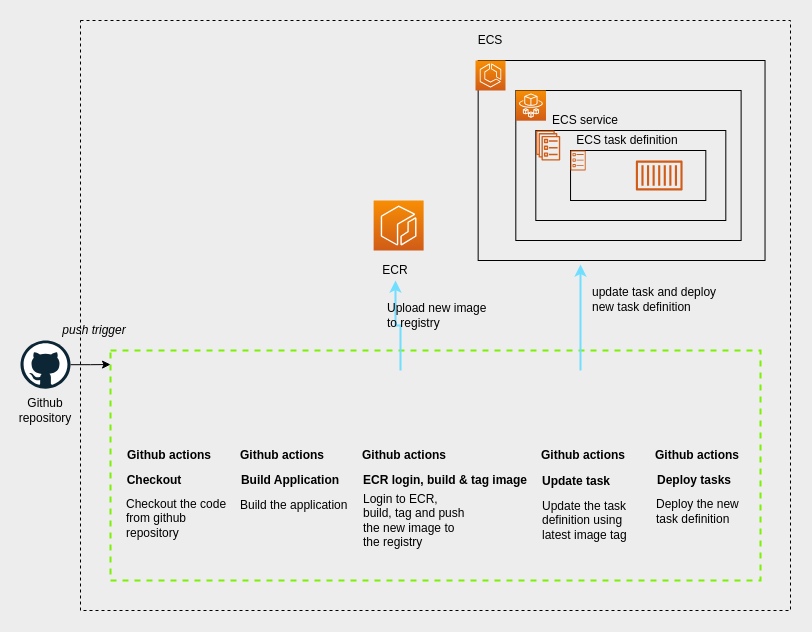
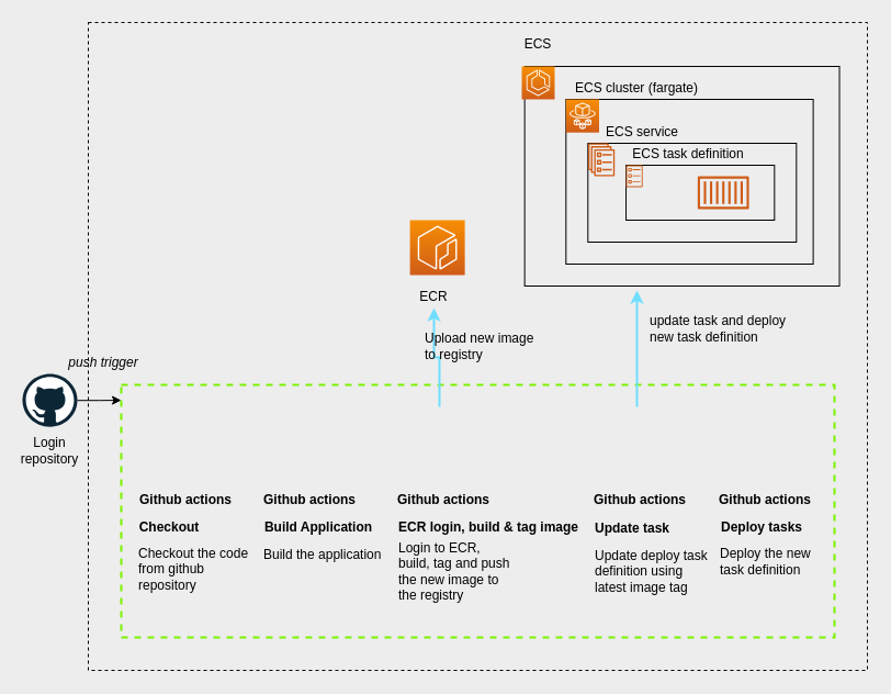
+ <mxCell id="42" value="ECS cluster (fargate)" style="text;html=1;strokeColor=none;fillColor=none;align=center;verticalAlign=middle;whiteSpace=wrap;rounded=0;glass=0;fontStyle=0" parent="1" vertex="1"><mxGeometry x="510" y="70" width="140" height="20" as="geometry" /></mxCell>
- <mxCell id="12" value="Github repository" style="text;html=1;strokeColor=none;fillColor=none;align=center;verticalAlign=middle;whiteSpace=wrap;rounded=0;glass=0;dashed=1;" parent="1" vertex="1"><mxGeometry x="25" y="400" width="40" height="20" as="geometry" /></mxCell>
+ <mxCell id="12" value="Login repository" style="text;html=1;strokeColor=none;fillColor=none;align=center;verticalAlign=middle;whiteSpace=wrap;rounded=0;glass=0;dashed=1;" parent="1" vertex="1"><mxGeometry x="25" y="400" width="40" height="20" as="geometry" /></mxCell>
- <mxCell id="23" value="&lt;span&gt;Update the task definition using latest image tag&lt;/span&gt;" style="text;html=1;strokeColor=none;fillColor=none;align=left;verticalAlign=middle;whiteSpace=wrap;rounded=0;glass=0;dashed=1;" parent="1" vertex="1"><mxGeometry x="540" y="495" width="106.25" height="50" as="geometry" /></mxCell>
+ <mxCell id="23" value="&lt;span&gt;Update deploy task definition using latest image tag&lt;/span&gt;" style="text;html=1;strokeColor=none;fillColor=none;align=left;verticalAlign=middle;whiteSpace=wrap;rounded=0;glass=0;dashed=1;" parent="1" vertex="1"><mxGeometry x="540" y="495" width="106.25" height="50" as="geometry" /></mxCell>
